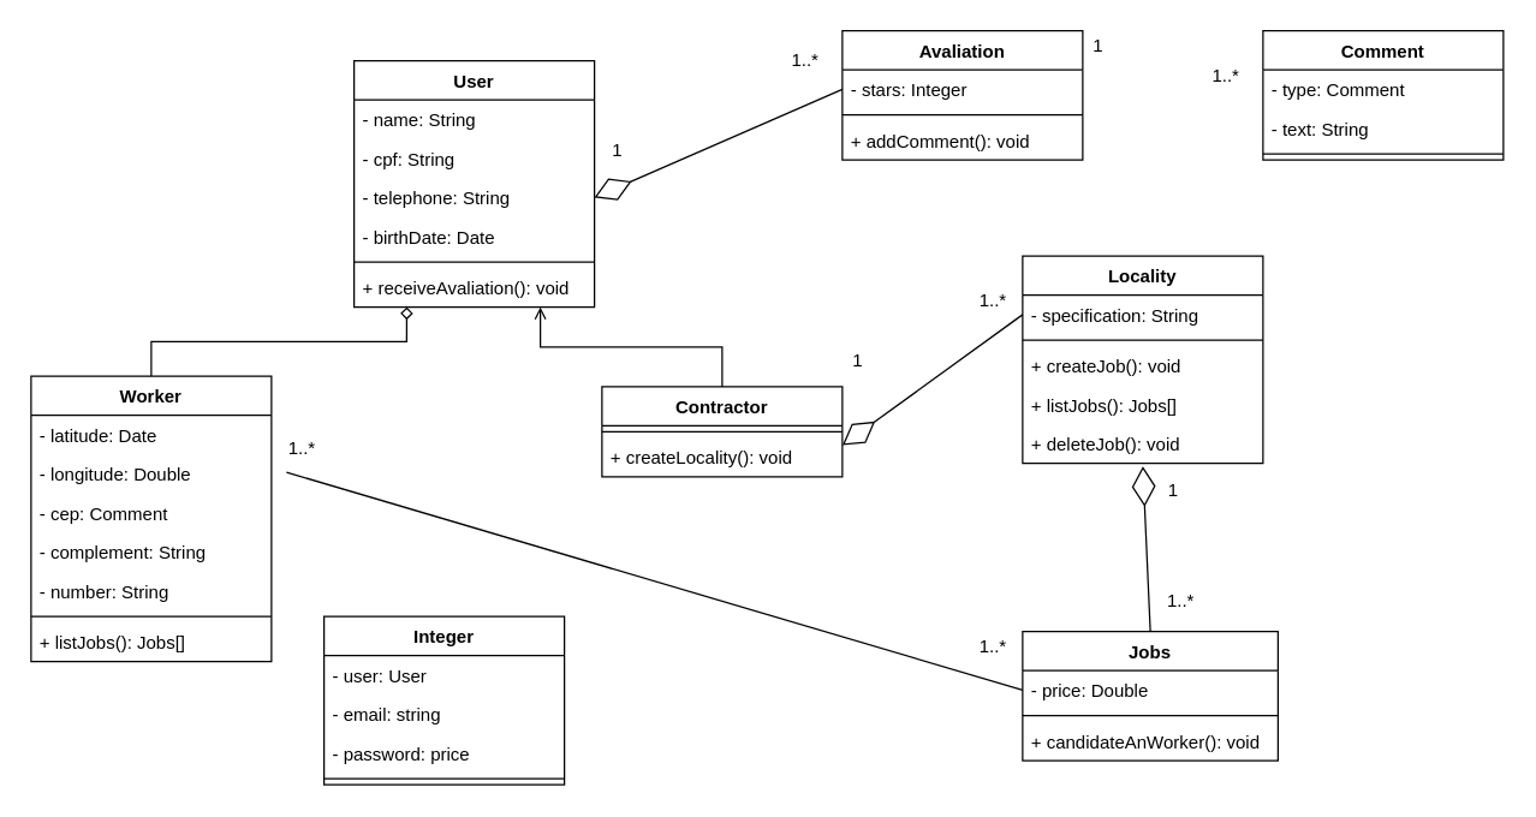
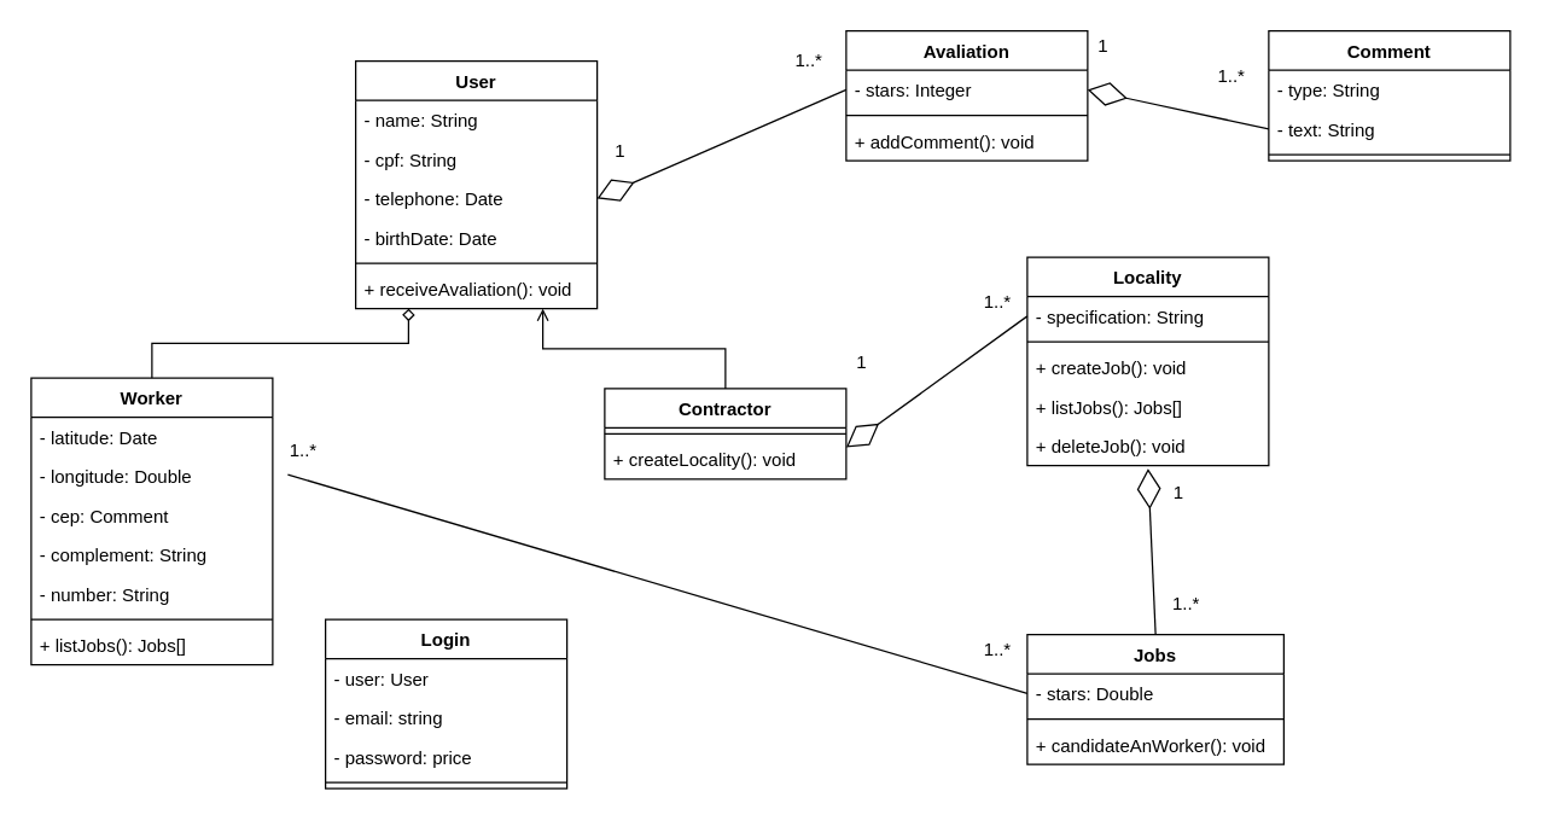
- <mxCell id="39" value="- type: Comment" style="text;strokeColor=none;fillColor=none;align=left;verticalAlign=top;spacingLeft=4;spacingRight=4;overflow=hidden;rotatable=0;points=[[0,0.5],[1,0.5]];portConstraint=eastwest;" parent="38" vertex="1"><mxGeometry y="26" width="160" height="26" as="geometry" /></mxCell>
+ <mxCell id="39" value="- type: String" style="text;strokeColor=none;fillColor=none;align=left;verticalAlign=top;spacingLeft=4;spacingRight=4;overflow=hidden;rotatable=0;points=[[0,0.5],[1,0.5]];portConstraint=eastwest;" parent="38" vertex="1"><mxGeometry y="26" width="160" height="26" as="geometry" /></mxCell>
+ <mxCell id="42" value="" style="endArrow=diamondThin;endFill=0;endSize=24;html=1;entryX=1;entryY=0.5;entryDx=0;entryDy=0;exitX=0;exitY=0.5;exitDx=0;exitDy=0;" parent="1" source="40" target="27" edge="1"><mxGeometry width="160" relative="1" as="geometry"><mxPoint x="570" y="69" as="sourcePoint" /><mxPoint x="410" y="95" as="targetPoint" /></mxGeometry></mxCell>
- <mxCell id="5" value="- telephone: String" style="text;strokeColor=none;fillColor=none;align=left;verticalAlign=top;spacingLeft=4;spacingRight=4;overflow=hidden;rotatable=0;points=[[0,0.5],[1,0.5]];portConstraint=eastwest;" parent="2" vertex="1"><mxGeometry y="78" width="160" height="26" as="geometry" /></mxCell>
+ <mxCell id="5" value="- telephone: Date" style="text;strokeColor=none;fillColor=none;align=left;verticalAlign=top;spacingLeft=4;spacingRight=4;overflow=hidden;rotatable=0;points=[[0,0.5],[1,0.5]];portConstraint=eastwest;" parent="2" vertex="1"><mxGeometry y="78" width="160" height="26" as="geometry" /></mxCell>
- <mxCell id="33" value="Integer" style="swimlane;fontStyle=1;align=center;verticalAlign=top;childLayout=stackLayout;horizontal=1;startSize=26;horizontalStack=0;resizeParent=1;resizeParentMax=0;resizeLast=0;collapsible=1;marginBottom=0;" parent="1" vertex="1"><mxGeometry x="215" y="410" width="160" height="112" as="geometry" /></mxCell>
+ <mxCell id="33" value="Login" style="swimlane;fontStyle=1;align=center;verticalAlign=top;childLayout=stackLayout;horizontal=1;startSize=26;horizontalStack=0;resizeParent=1;resizeParentMax=0;resizeLast=0;collapsible=1;marginBottom=0;" parent="1" vertex="1"><mxGeometry x="215" y="410" width="160" height="112" as="geometry" /></mxCell>
- <mxCell id="23" value="- price: Double" style="text;strokeColor=none;fillColor=none;align=left;verticalAlign=top;spacingLeft=4;spacingRight=4;overflow=hidden;rotatable=0;points=[[0,0.5],[1,0.5]];portConstraint=eastwest;" parent="22" vertex="1"><mxGeometry y="26" width="170" height="26" as="geometry" /></mxCell>
+ <mxCell id="23" value="- stars: Double" style="text;strokeColor=none;fillColor=none;align=left;verticalAlign=top;spacingLeft=4;spacingRight=4;overflow=hidden;rotatable=0;points=[[0,0.5],[1,0.5]];portConstraint=eastwest;" parent="22" vertex="1"><mxGeometry y="26" width="170" height="26" as="geometry" /></mxCell>
